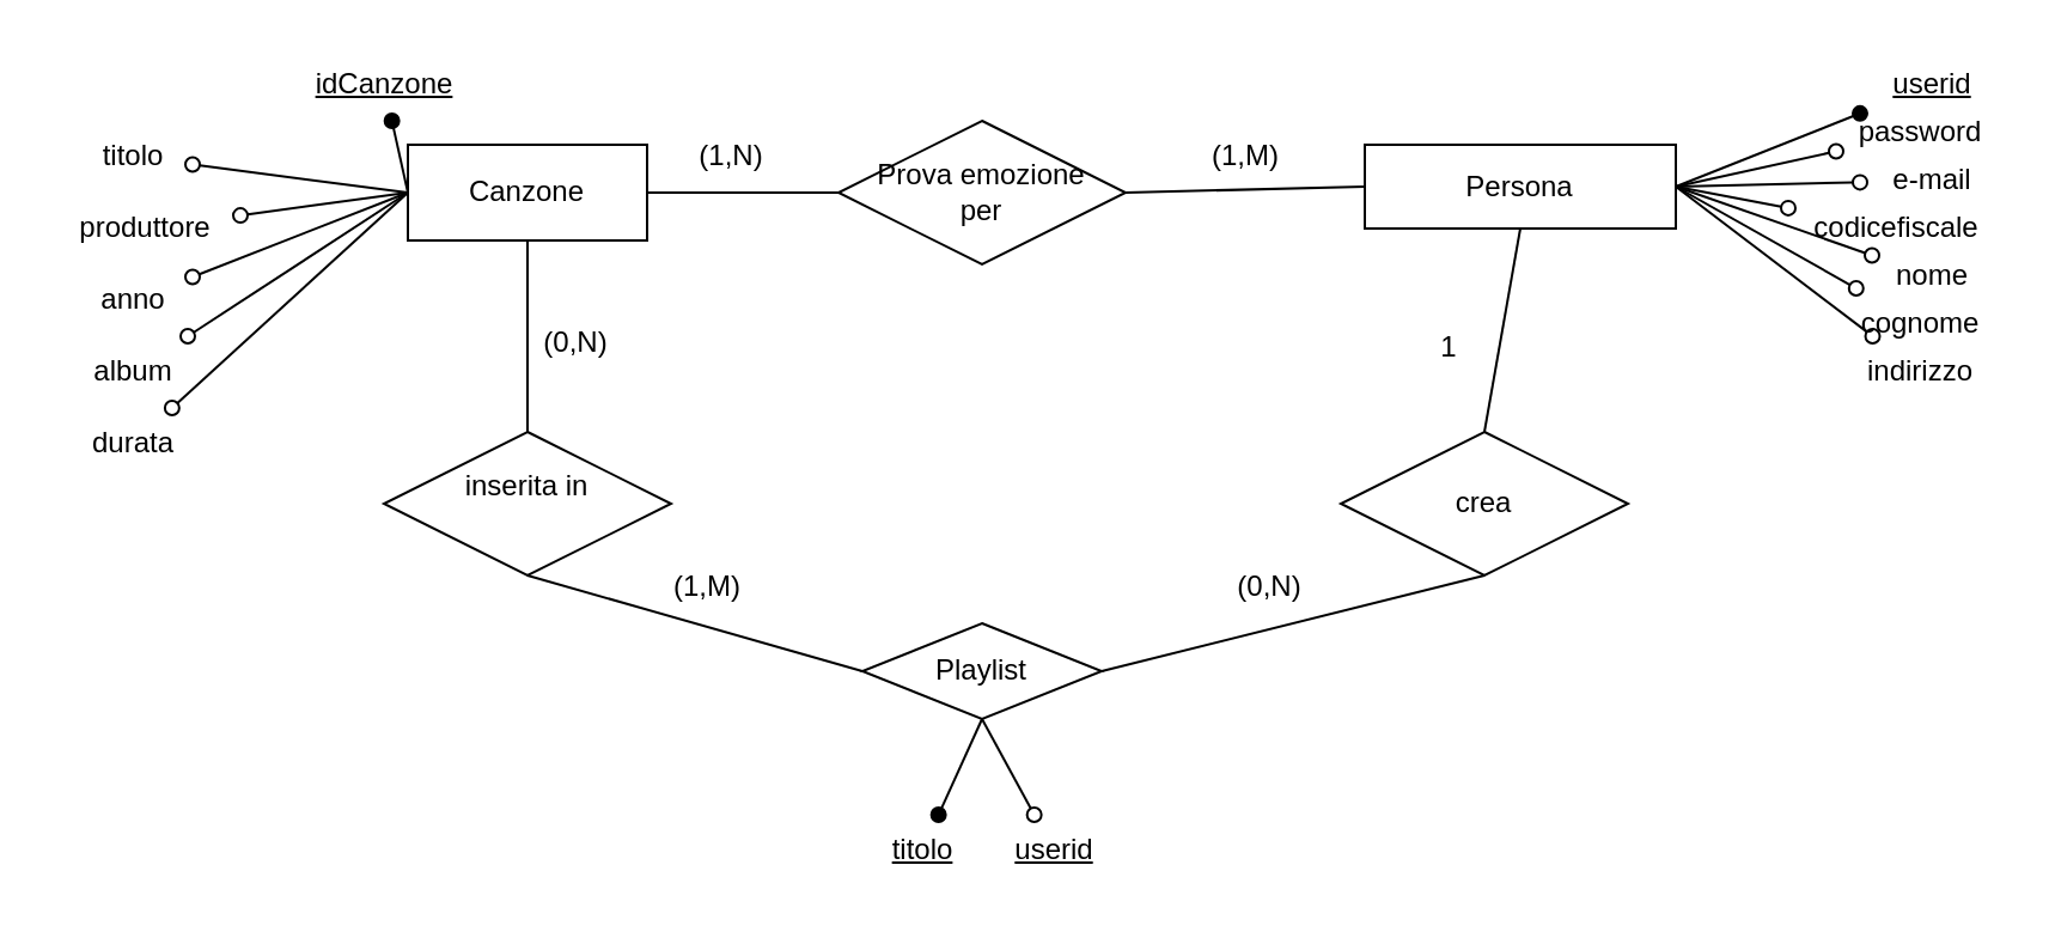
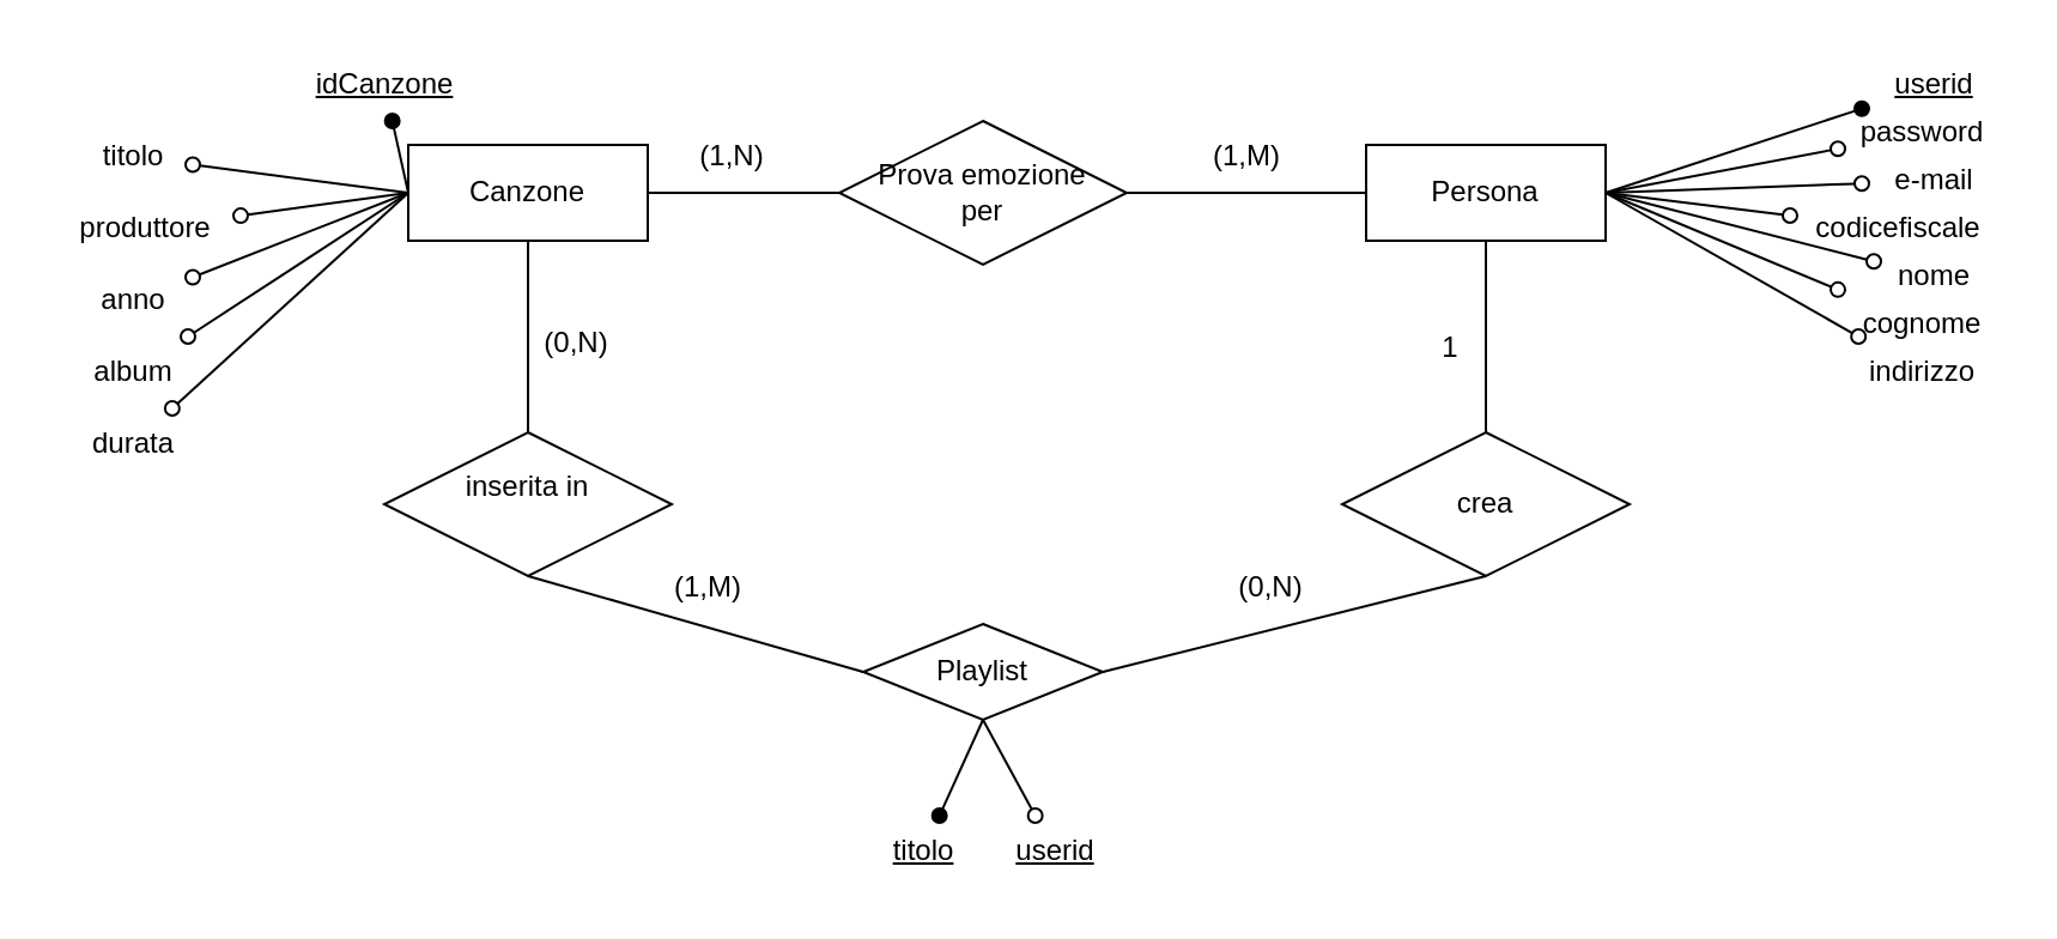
- <mxCell id="8" value="&lt;div&gt;Persona&lt;/div&gt;" style="whiteSpace=wrap;html=1;align=center;" vertex="1" parent="1"><mxGeometry x="570" y="60" width="130" height="35" as="geometry" /></mxCell>
+ <mxCell id="8" value="&lt;div&gt;Persona&lt;/div&gt;" style="whiteSpace=wrap;html=1;align=center;" vertex="1" parent="1"><mxGeometry x="570" y="60" width="100" height="40" as="geometry" /></mxCell>
